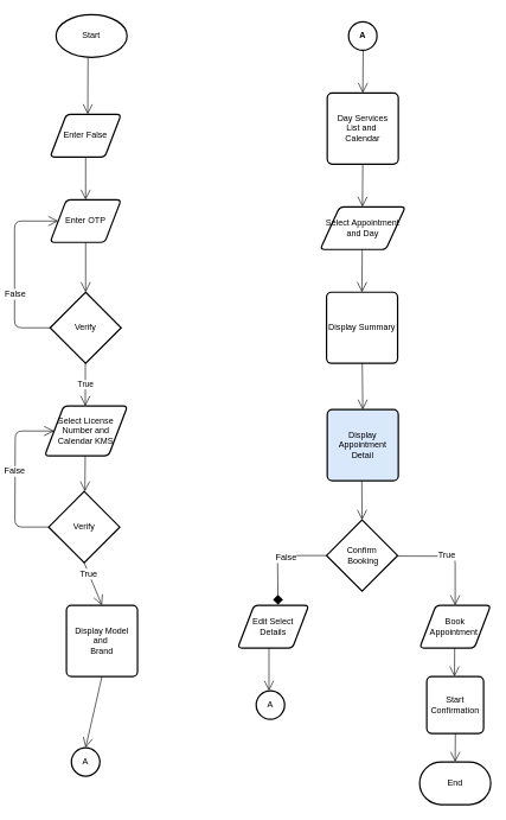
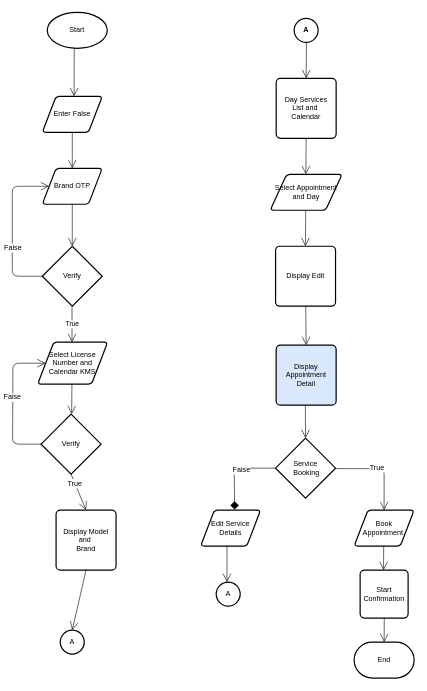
- <mxCell id="5" value="Enter OTP" style="shape=parallelogram;html=1;strokeWidth=2;perimeter=parallelogramPerimeter;whiteSpace=wrap;rounded=1;arcSize=12;size=0.23;" vertex="1" parent="1"><mxGeometry x="70" y="280" width="100" height="60" as="geometry" /></mxCell>
+ <mxCell id="5" value="Brand OTP" style="shape=parallelogram;html=1;strokeWidth=2;perimeter=parallelogramPerimeter;whiteSpace=wrap;rounded=1;arcSize=12;size=0.23;" vertex="1" parent="1"><mxGeometry x="70" y="280" width="100" height="60" as="geometry" /></mxCell>
- <mxCell id="14" value="Display Summary" style="rounded=1;whiteSpace=wrap;html=1;absoluteArcSize=1;arcSize=14;strokeWidth=2;" vertex="1" parent="1"><mxGeometry x="459" y="410" width="100" height="100" as="geometry" /></mxCell>
+ <mxCell id="14" value="Display Edit" style="rounded=1;whiteSpace=wrap;html=1;absoluteArcSize=1;arcSize=14;strokeWidth=2;" vertex="1" parent="1"><mxGeometry x="459" y="410" width="100" height="100" as="geometry" /></mxCell>
- <mxCell id="16" value="Confirm&lt;br&gt;&amp;nbsp;Booking" style="strokeWidth=2;html=1;shape=mxgraph.flowchart.decision;whiteSpace=wrap;" vertex="1" parent="1"><mxGeometry x="459" y="730" width="100" height="100" as="geometry" /></mxCell>
+ <mxCell id="16" value="Service&lt;br&gt;&amp;nbsp;Booking" style="strokeWidth=2;html=1;shape=mxgraph.flowchart.decision;whiteSpace=wrap;" vertex="1" parent="1"><mxGeometry x="459" y="730" width="100" height="100" as="geometry" /></mxCell>
- <mxCell id="17" value="Edit Select&lt;br&gt;Details" style="shape=parallelogram;html=1;strokeWidth=2;perimeter=parallelogramPerimeter;whiteSpace=wrap;rounded=1;arcSize=12;size=0.23;" vertex="1" parent="1"><mxGeometry x="334" y="850" width="100" height="60" as="geometry" /></mxCell>
+ <mxCell id="17" value="Edit Service&lt;br&gt;Details" style="shape=parallelogram;html=1;strokeWidth=2;perimeter=parallelogramPerimeter;whiteSpace=wrap;rounded=1;arcSize=12;size=0.23;" vertex="1" parent="1"><mxGeometry x="334" y="850" width="100" height="60" as="geometry" /></mxCell>
